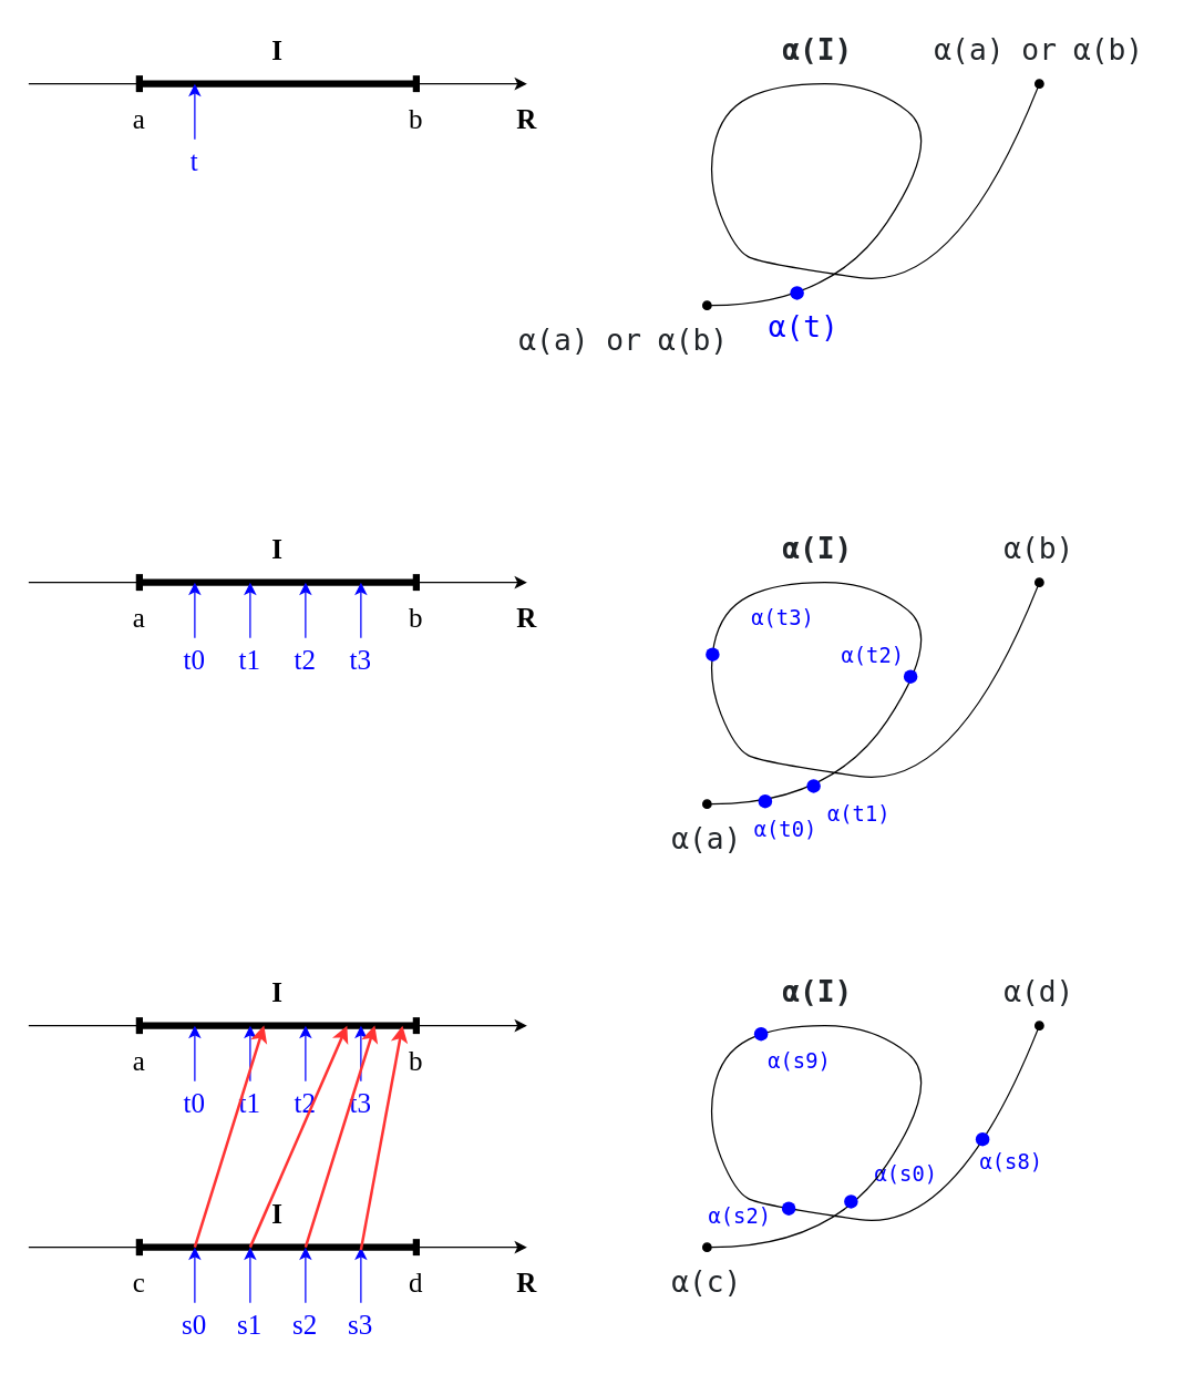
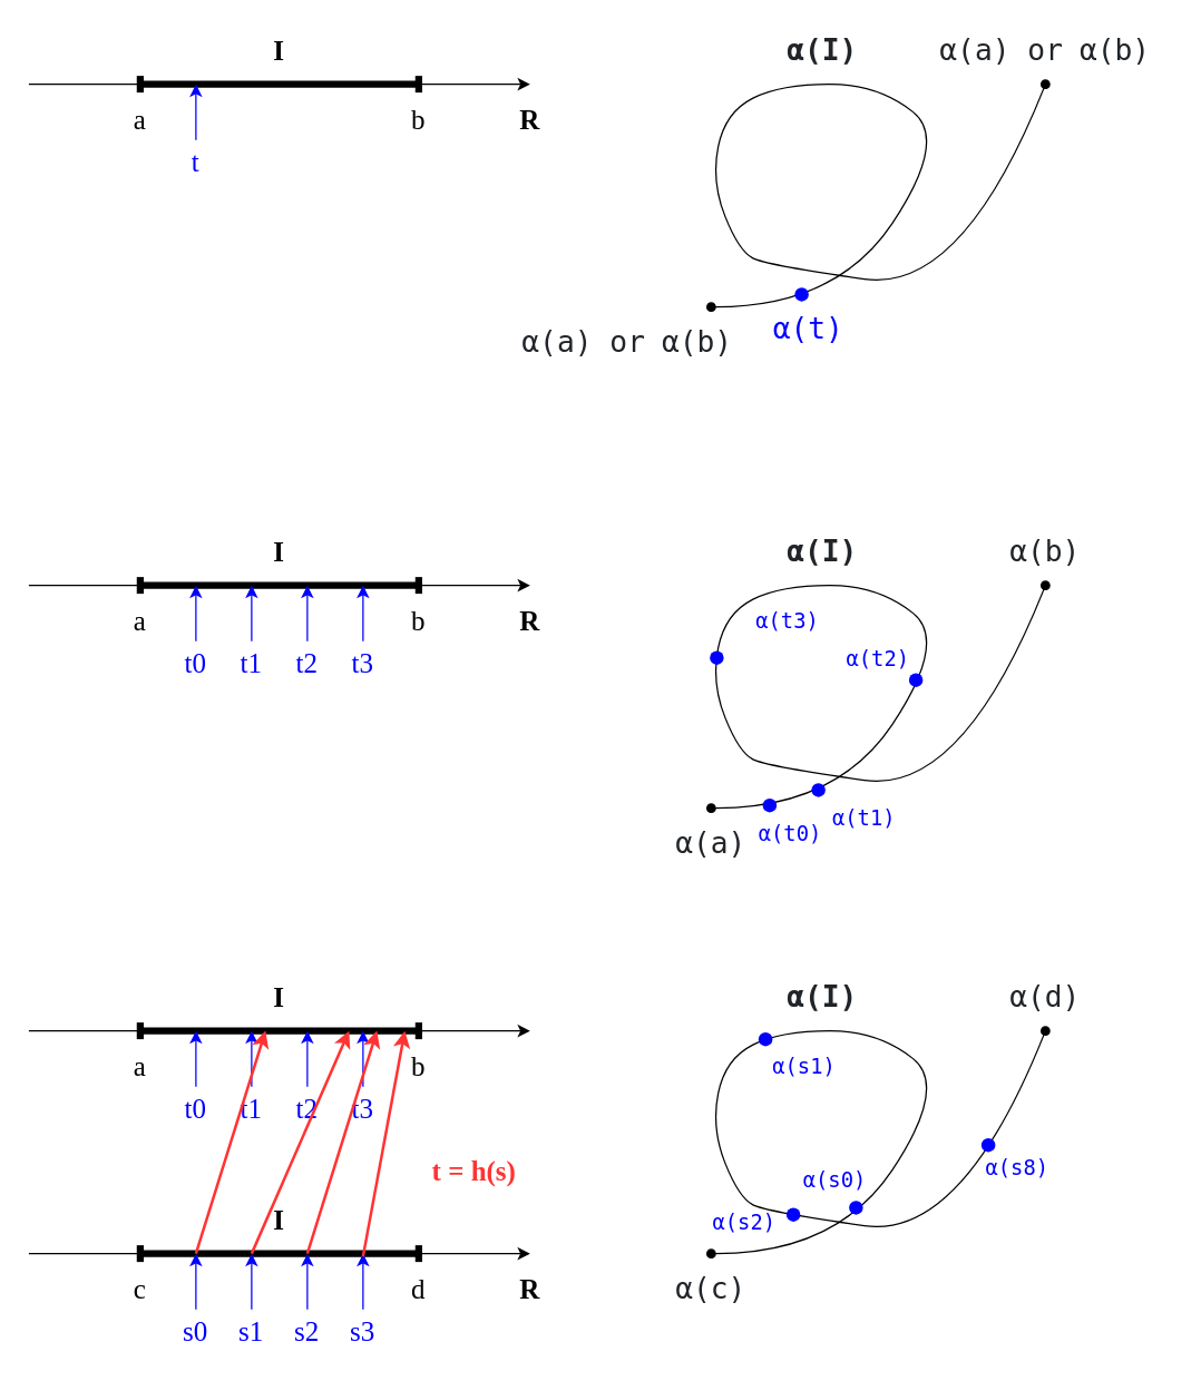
- <mxCell id="53" value="&lt;h2 class=&quot;h4 mb-0&quot; style=&quot;box-sizing: border-box; margin-top: 0px; line-height: 1.2; text-align: start; background-color: rgb(255, 255, 255); margin-bottom: 0px !important;&quot;&gt;&lt;kbd style=&quot;box-sizing: border-box; padding: 0.188rem 0.375rem; background-color: var(--bs-body-color); border-radius: 0.25rem; font-weight: normal;&quot;&gt;α(s9)&lt;/kbd&gt;&lt;/h2&gt;" style="text;html=1;align=center;verticalAlign=middle;whiteSpace=wrap;rounded=0;fontFamily=Times New Roman;fontSize=10;fontStyle=0;fillColor=none;fontColor=#0000FF;" vertex="1" parent="1"><mxGeometry x="557" y="750" width="40" height="30" as="geometry" /></mxCell>
+ <mxCell id="53" value="&lt;h2 class=&quot;h4 mb-0&quot; style=&quot;box-sizing: border-box; margin-top: 0px; line-height: 1.2; text-align: start; background-color: rgb(255, 255, 255); margin-bottom: 0px !important;&quot;&gt;&lt;kbd style=&quot;box-sizing: border-box; padding: 0.188rem 0.375rem; background-color: var(--bs-body-color); border-radius: 0.25rem; font-weight: normal;&quot;&gt;α(s1)&lt;/kbd&gt;&lt;/h2&gt;" style="text;html=1;align=center;verticalAlign=middle;whiteSpace=wrap;rounded=0;fontFamily=Times New Roman;fontSize=10;fontStyle=0;fillColor=none;fontColor=#0000FF;" vertex="1" parent="1"><mxGeometry x="557" y="750" width="40" height="30" as="geometry" /></mxCell>
+ <mxCell id="85" value="t = h(s)" style="text;html=1;align=center;verticalAlign=middle;whiteSpace=wrap;rounded=0;fontFamily=Times New Roman;fontSize=20;fontStyle=1;fontColor=#FF3333;" vertex="1" parent="1"><mxGeometry x="300" y="820" width="80" height="40" as="geometry" /></mxCell>
- <mxCell id="4" value="&lt;h2 class=&quot;h4 mb-0&quot; style=&quot;box-sizing: border-box; margin-top: 0px; line-height: 1.2; text-align: start; background-color: rgb(255, 255, 255); margin-bottom: 0px !important;&quot;&gt;&lt;kbd style=&quot;box-sizing: border-box; padding: 0.188rem 0.375rem; background-color: var(--bs-body-color); border-radius: 0.25rem; font-weight: normal;&quot;&gt;α(s0)&lt;/kbd&gt;&lt;/h2&gt;" style="text;html=1;align=center;verticalAlign=middle;whiteSpace=wrap;rounded=0;fontFamily=Times New Roman;fontSize=10;fontStyle=0;fillColor=none;fontColor=#0000FF;" vertex="1" parent="1"><mxGeometry x="634" y="832" width="40" height="30" as="geometry" /></mxCell>
+ <mxCell id="4" value="&lt;h2 class=&quot;h4 mb-0&quot; style=&quot;box-sizing: border-box; margin-top: 0px; line-height: 1.2; text-align: start; background-color: rgb(255, 255, 255); margin-bottom: 0px !important;&quot;&gt;&lt;kbd style=&quot;box-sizing: border-box; padding: 0.188rem 0.375rem; background-color: var(--bs-body-color); border-radius: 0.25rem; font-weight: normal;&quot;&gt;α(s0)&lt;/kbd&gt;&lt;/h2&gt;" style="text;html=1;align=center;verticalAlign=middle;whiteSpace=wrap;rounded=0;fontFamily=Times New Roman;fontSize=10;fontStyle=0;fillColor=none;fontColor=#0000FF;" vertex="1" parent="1"><mxGeometry x="579" y="832" width="40" height="30" as="geometry" /></mxCell>
